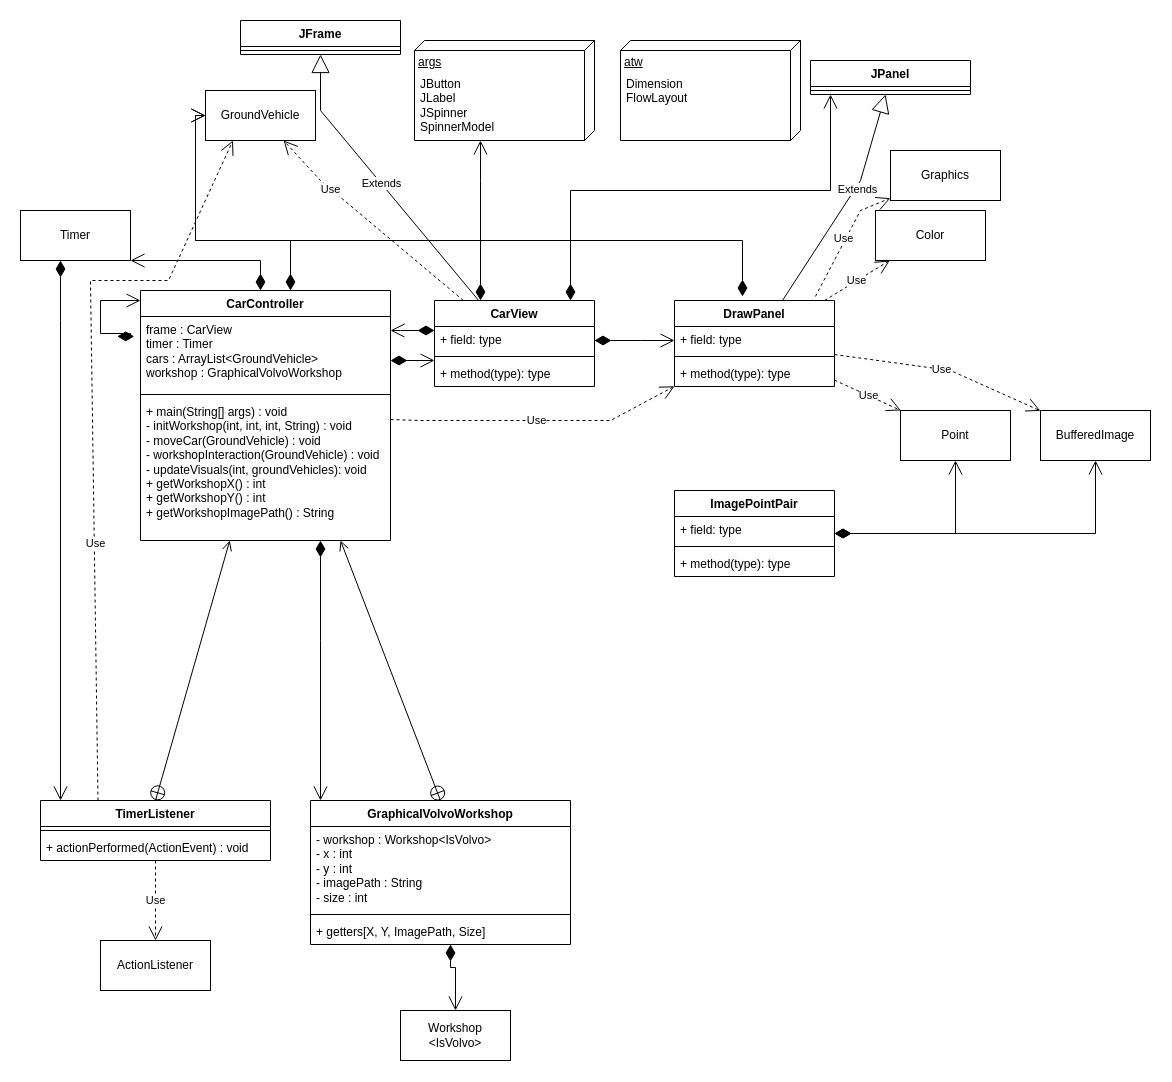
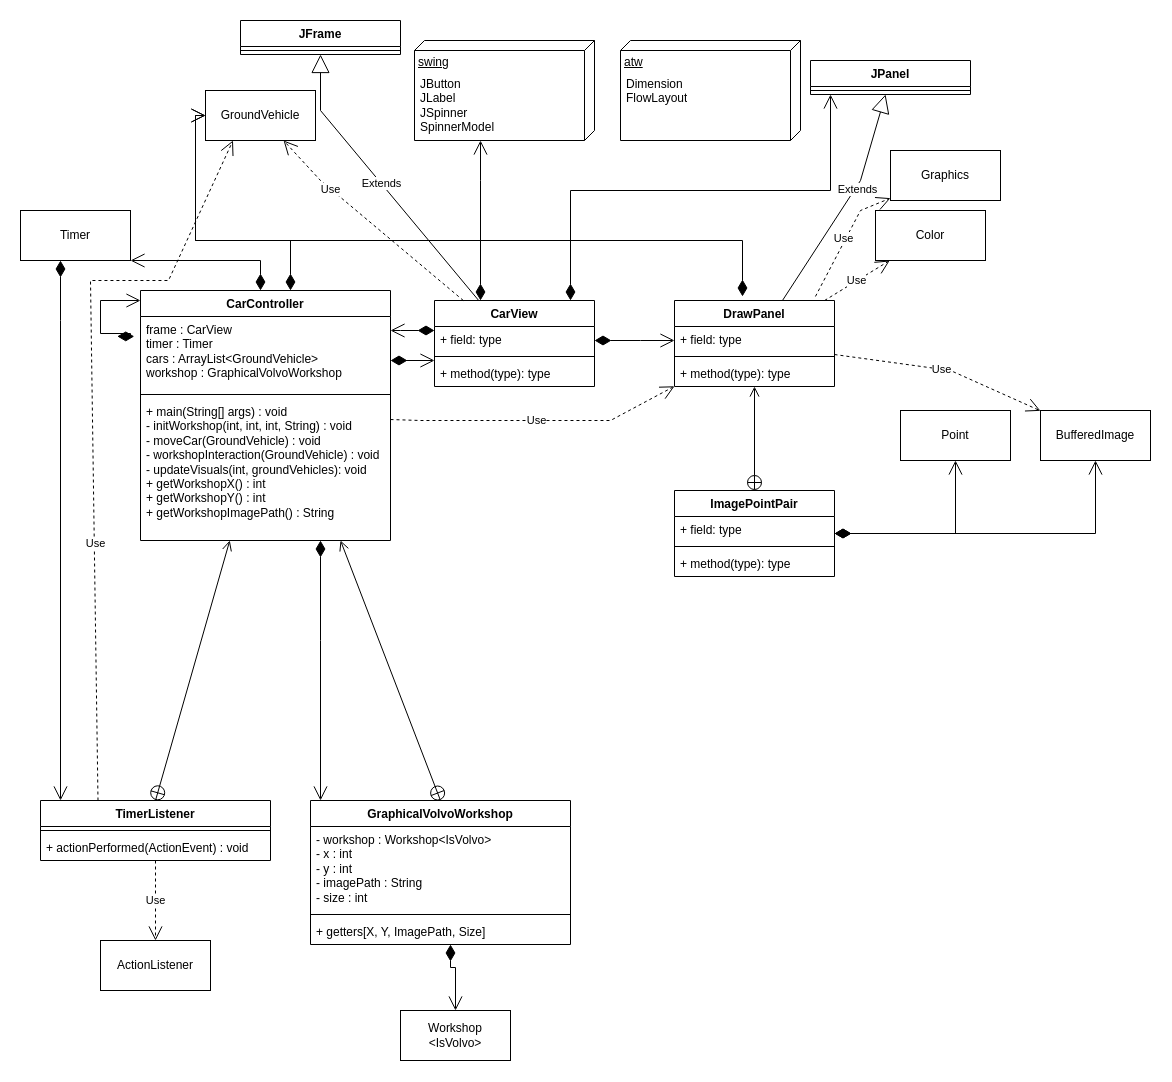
- <mxCell id="27" value="args" style="verticalAlign=top;align=left;spacingTop=8;spacingLeft=2;spacingRight=12;shape=cube;size=10;direction=south;fontStyle=4;html=1;whiteSpace=wrap;" parent="1" vertex="1"><mxGeometry x="414" y="40" width="180" height="100" as="geometry" /></mxCell>
+ <mxCell id="27" value="swing" style="verticalAlign=top;align=left;spacingTop=8;spacingLeft=2;spacingRight=12;shape=cube;size=10;direction=south;fontStyle=4;html=1;whiteSpace=wrap;" parent="1" vertex="1"><mxGeometry x="414" y="40" width="180" height="100" as="geometry" /></mxCell>
- <mxCell id="53" value="Use" style="endArrow=open;endSize=12;dashed=1;html=1;rounded=0;" parent="1" source="11" target="49" edge="1"><mxGeometry width="160" relative="1" as="geometry"><mxPoint x="630" y="210" as="sourcePoint" /><mxPoint x="790" y="210" as="targetPoint" /><Array as="points" /></mxGeometry></mxCell>
+ <mxCell id="46" value="" style="endArrow=open;startArrow=circlePlus;endFill=0;startFill=0;endSize=8;html=1;rounded=0;" parent="1" source="42" target="11" edge="1"><mxGeometry width="160" relative="1" as="geometry"><mxPoint x="690" y="430" as="sourcePoint" /><mxPoint x="850" y="430" as="targetPoint" /></mxGeometry></mxCell>
